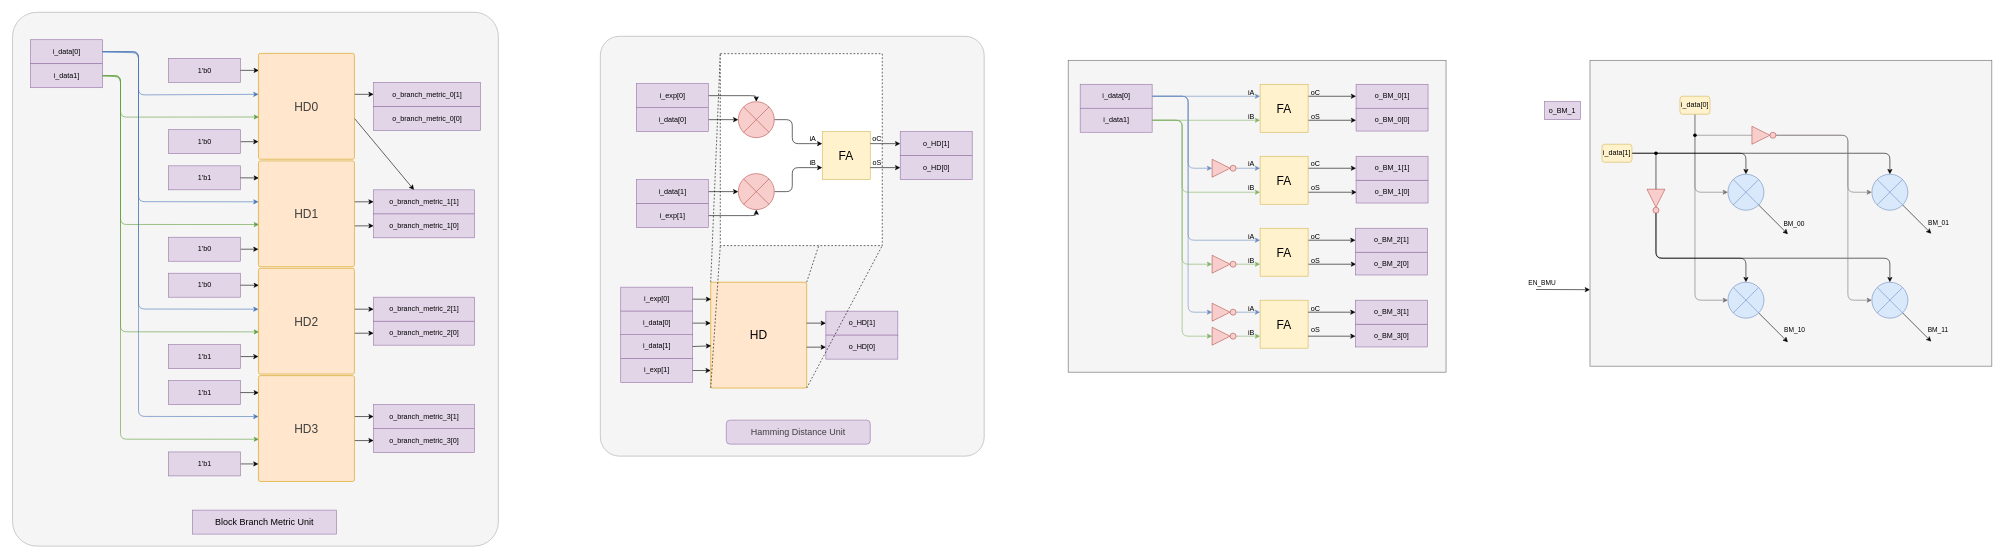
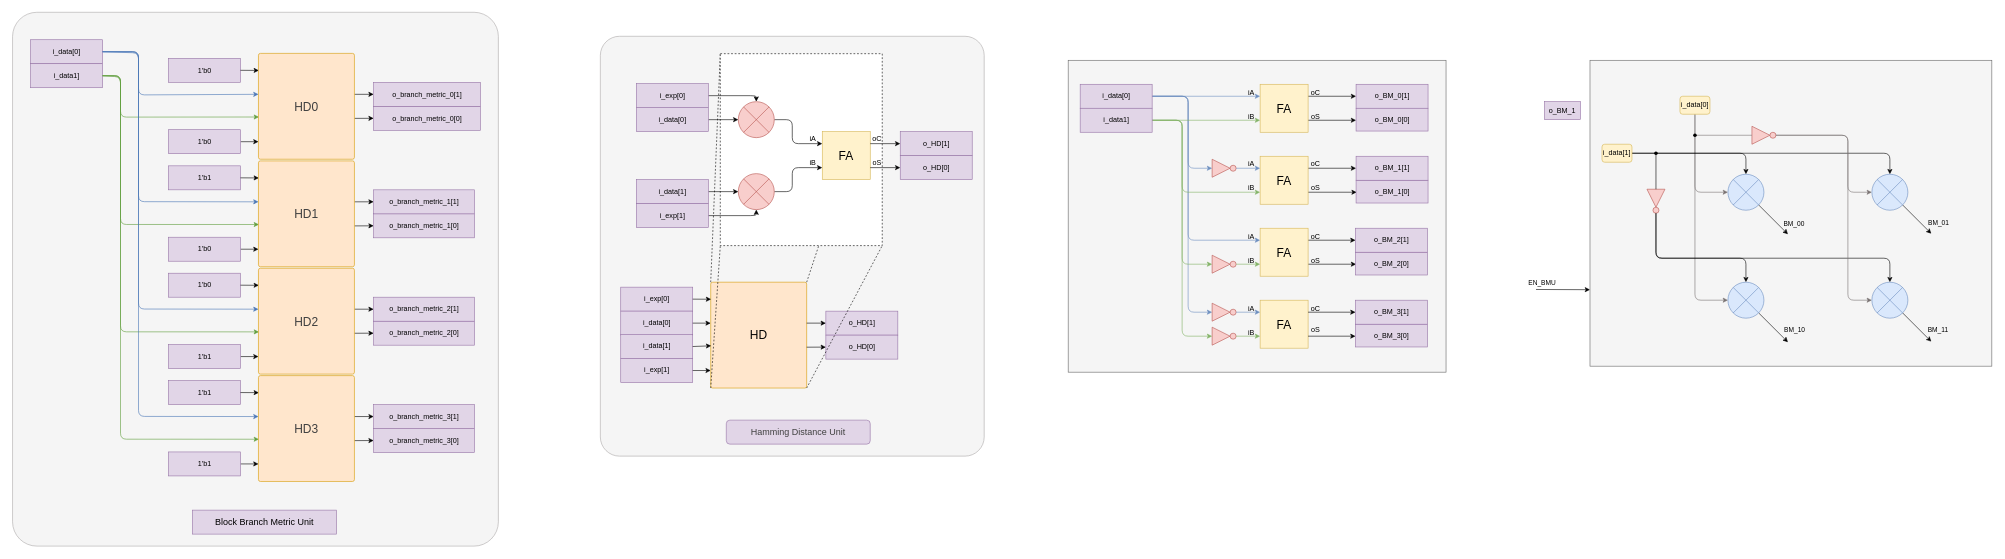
- <mxCell id="185" style="edgeStyle=none;html=1;exitX=1;exitY=0.614;exitDx=0;exitDy=0;exitPerimeter=0;" parent="1" source="189" target="178" edge="1"><mxGeometry relative="1" as="geometry" /></mxCell>
+ <mxCell id="185" style="edgeStyle=none;html=1;exitX=1;exitY=0.614;exitDx=0;exitDy=0;exitPerimeter=0;entryX=0;entryY=0;entryDx=0;entryDy=20;entryPerimeter=0;" parent="1" source="189" target="187" edge="1"><mxGeometry relative="1" as="geometry" /></mxCell>
